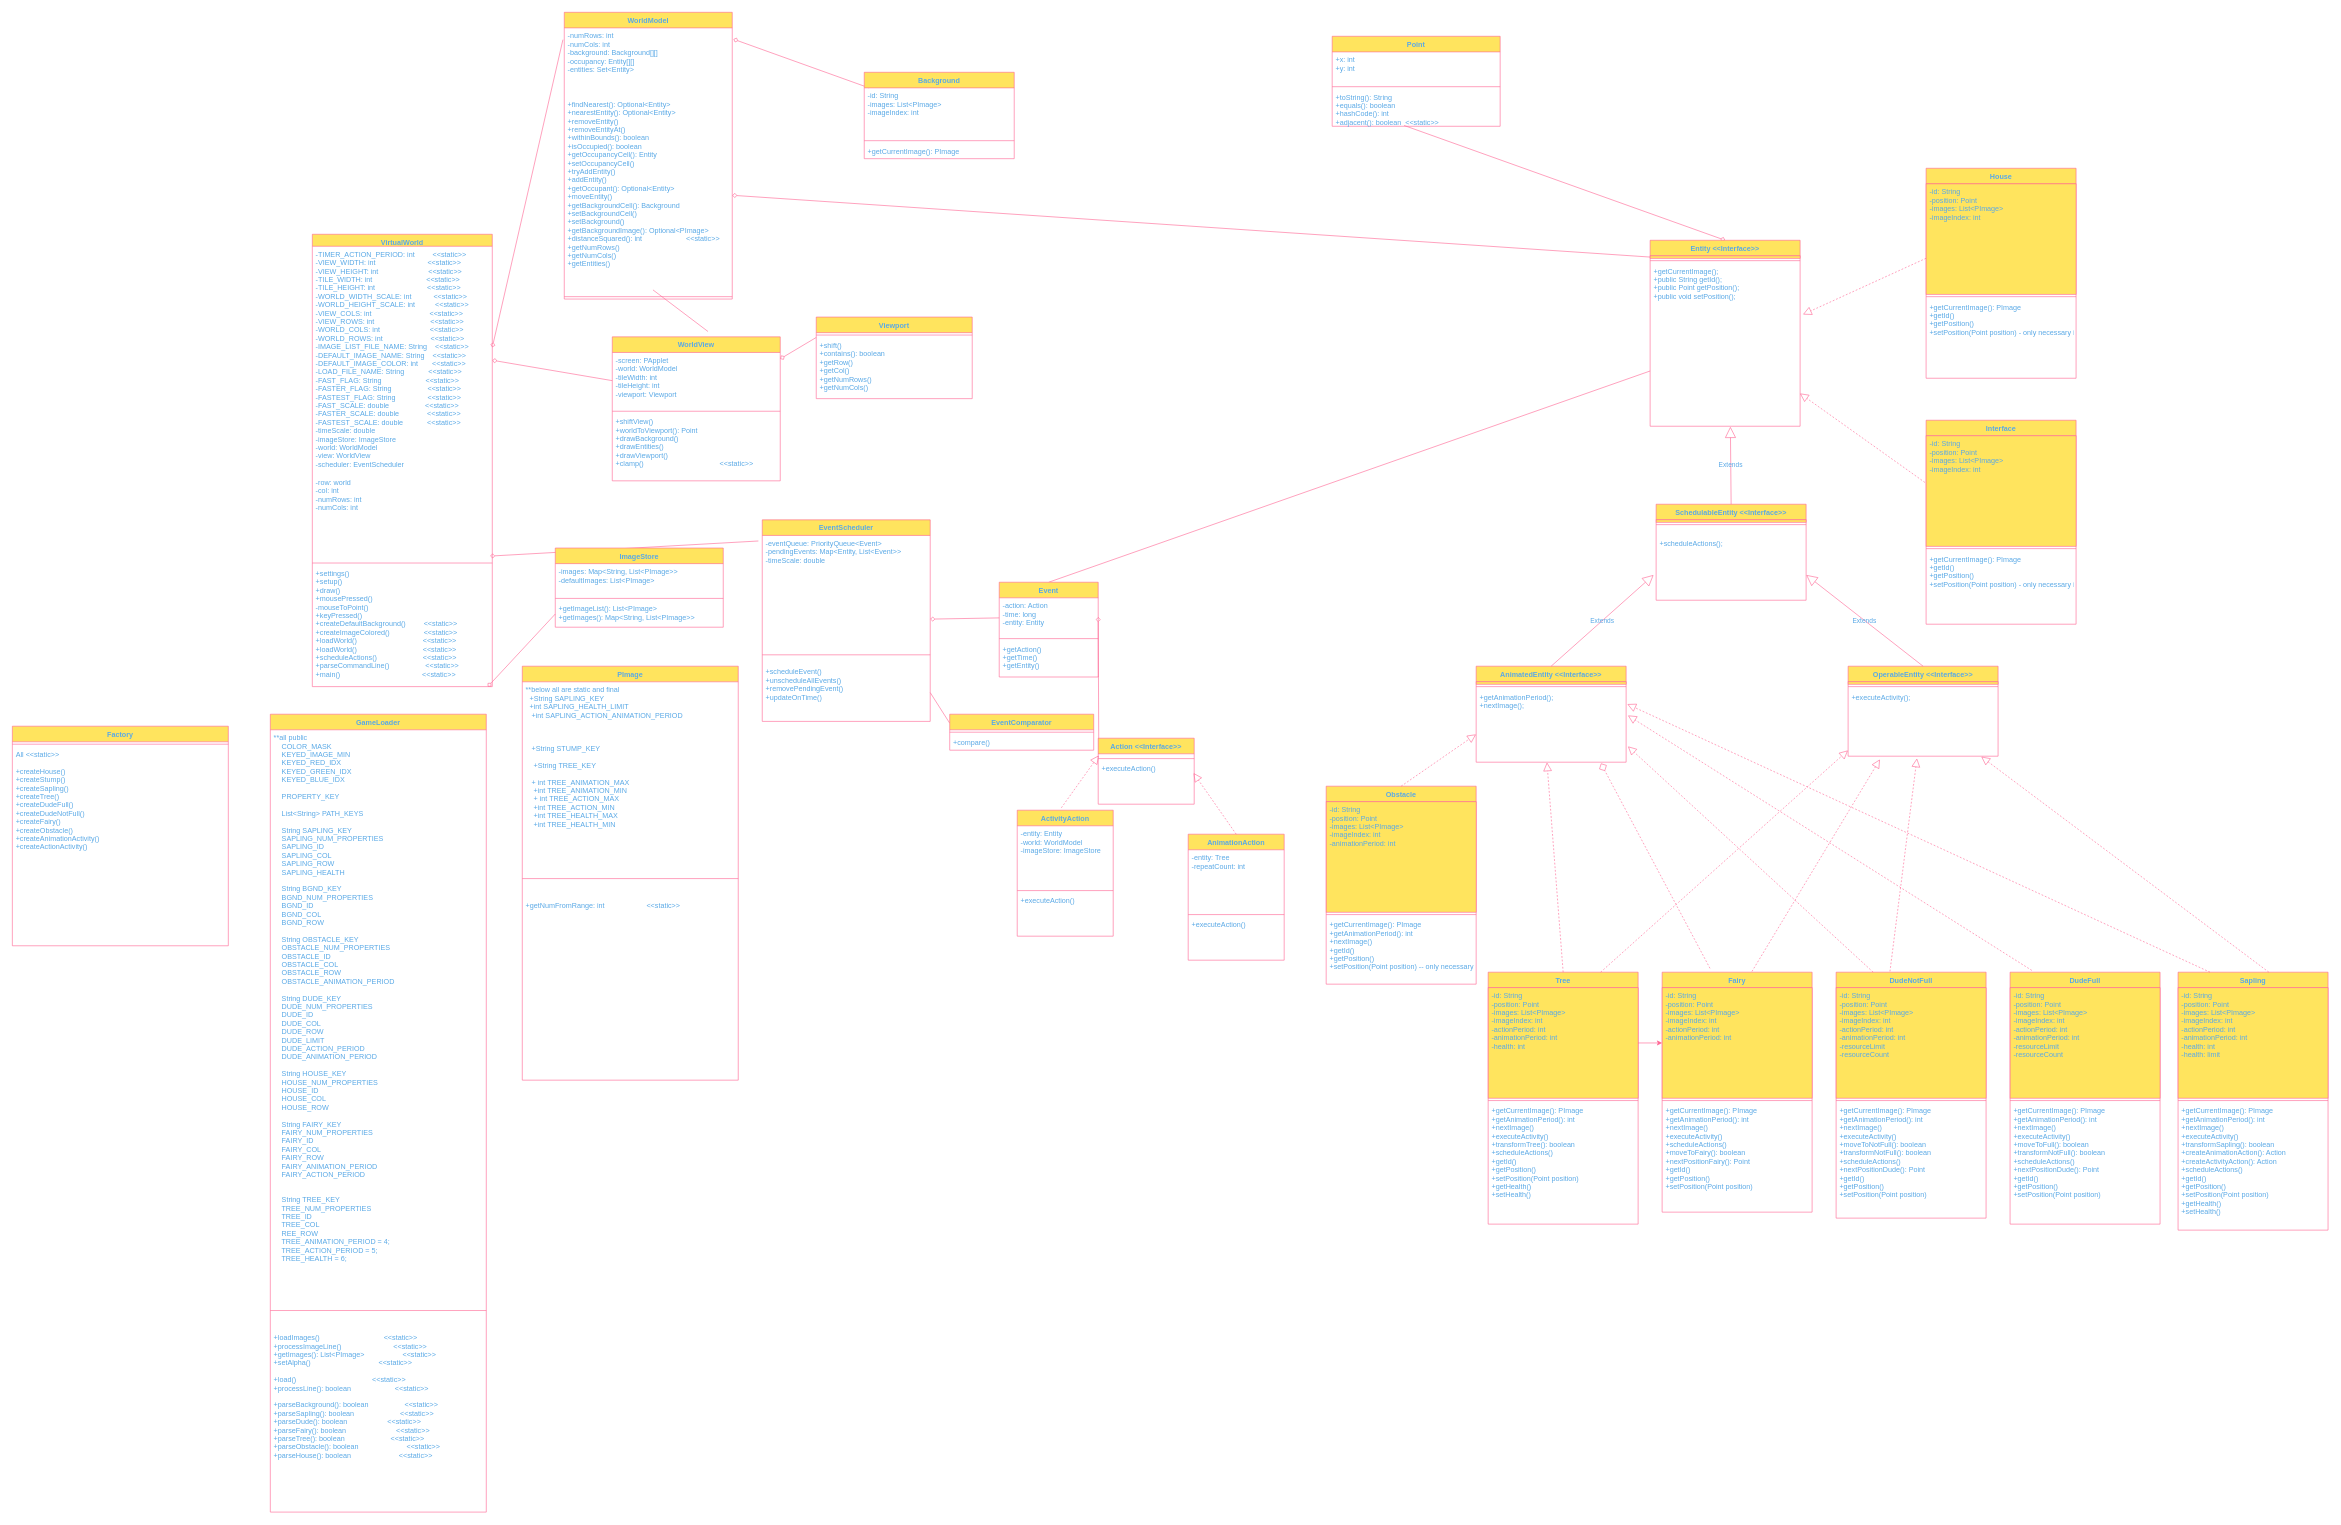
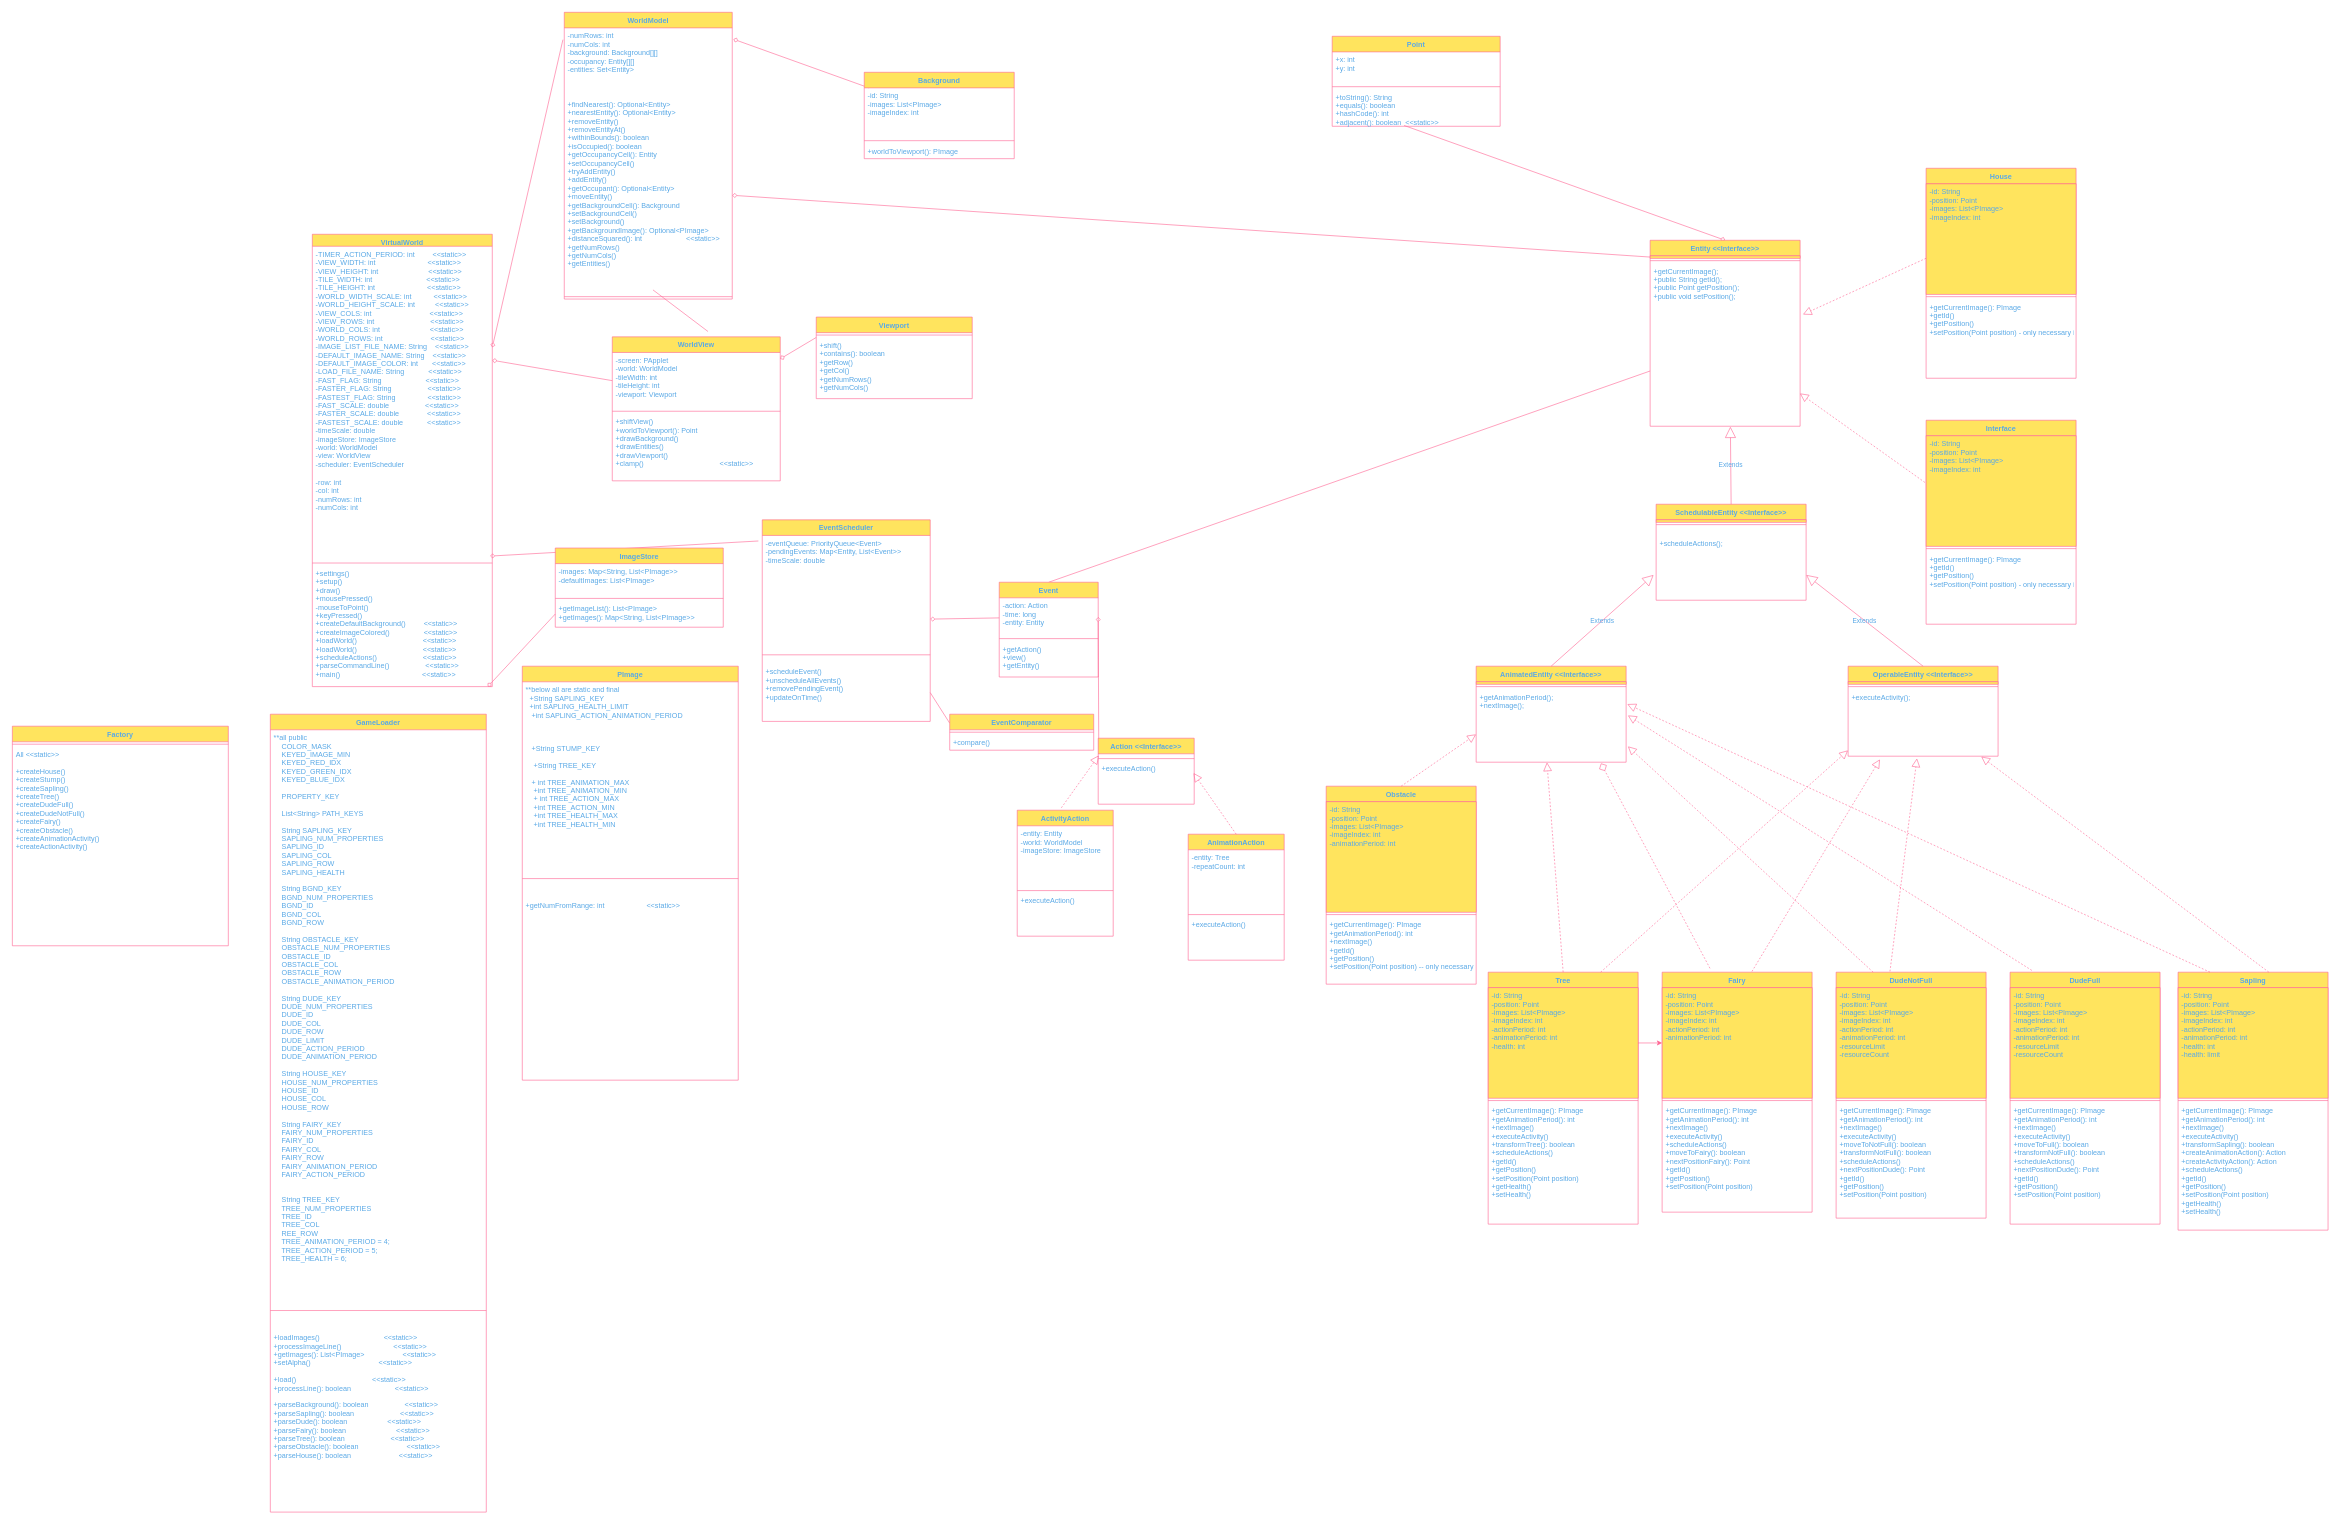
- <mxCell id="46" value="+getCurrentImage(): PImage  " style="text;strokeColor=none;fillColor=none;align=left;verticalAlign=top;spacingLeft=4;spacingRight=4;overflow=hidden;rotatable=0;points=[[0,0.5],[1,0.5]];portConstraint=eastwest;fontColor=#5AA9E6;labelBackgroundColor=none;" parent="43" vertex="1"><mxGeometry y="118" width="250" height="26" as="geometry" /></mxCell>
+ <mxCell id="46" value="+worldToViewport(): PImage  " style="text;strokeColor=none;fillColor=none;align=left;verticalAlign=top;spacingLeft=4;spacingRight=4;overflow=hidden;rotatable=0;points=[[0,0.5],[1,0.5]];portConstraint=eastwest;fontColor=#5AA9E6;labelBackgroundColor=none;" parent="43" vertex="1"><mxGeometry y="118" width="250" height="26" as="geometry" /></mxCell>
- <mxCell id="17" value="-row: world&#10;-col: int&#10;-numRows: int&#10;-numCols: int        &#10;   &#10;    " style="text;strokeColor=none;fillColor=none;align=left;verticalAlign=top;spacingLeft=4;spacingRight=4;overflow=hidden;rotatable=0;points=[[0,0.5],[1,0.5]];portConstraint=eastwest;fontColor=#5AA9E6;labelBackgroundColor=none;" parent="15" vertex="1"><mxGeometry y="400" width="300" height="144" as="geometry" /></mxCell>
+ <mxCell id="17" value="-row: int&#10;-col: int&#10;-numRows: int&#10;-numCols: int        &#10;   &#10;    " style="text;strokeColor=none;fillColor=none;align=left;verticalAlign=top;spacingLeft=4;spacingRight=4;overflow=hidden;rotatable=0;points=[[0,0.5],[1,0.5]];portConstraint=eastwest;fontColor=#5AA9E6;labelBackgroundColor=none;" parent="15" vertex="1"><mxGeometry y="400" width="300" height="144" as="geometry" /></mxCell>
- <mxCell id="57" value="+getAction()&#10;+getTime()&#10;+getEntity()" style="text;strokeColor=none;fillColor=none;align=left;verticalAlign=top;spacingLeft=4;spacingRight=4;overflow=hidden;rotatable=0;points=[[0,0.5],[1,0.5]];portConstraint=eastwest;fontColor=#5AA9E6;labelBackgroundColor=none;" parent="54" vertex="1"><mxGeometry y="98" width="165" height="60" as="geometry" /></mxCell>
+ <mxCell id="57" value="+getAction()&#10;+view()&#10;+getEntity()" style="text;strokeColor=none;fillColor=none;align=left;verticalAlign=top;spacingLeft=4;spacingRight=4;overflow=hidden;rotatable=0;points=[[0,0.5],[1,0.5]];portConstraint=eastwest;fontColor=#5AA9E6;labelBackgroundColor=none;" parent="54" vertex="1"><mxGeometry y="98" width="165" height="60" as="geometry" /></mxCell>
